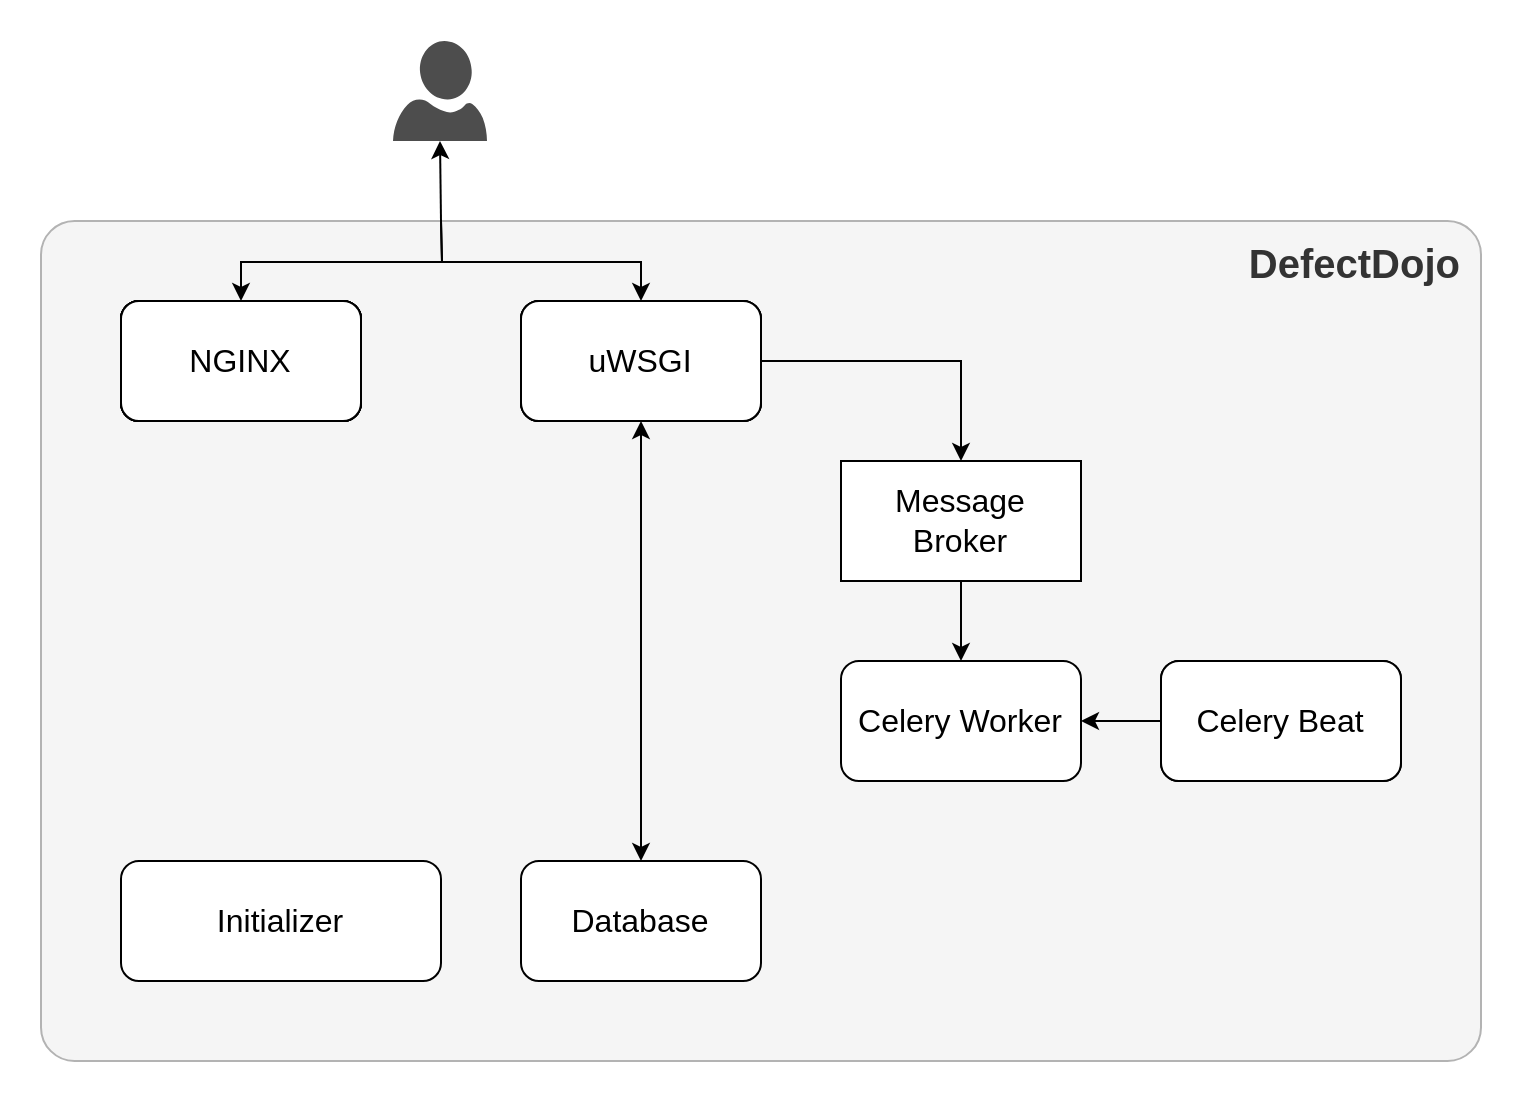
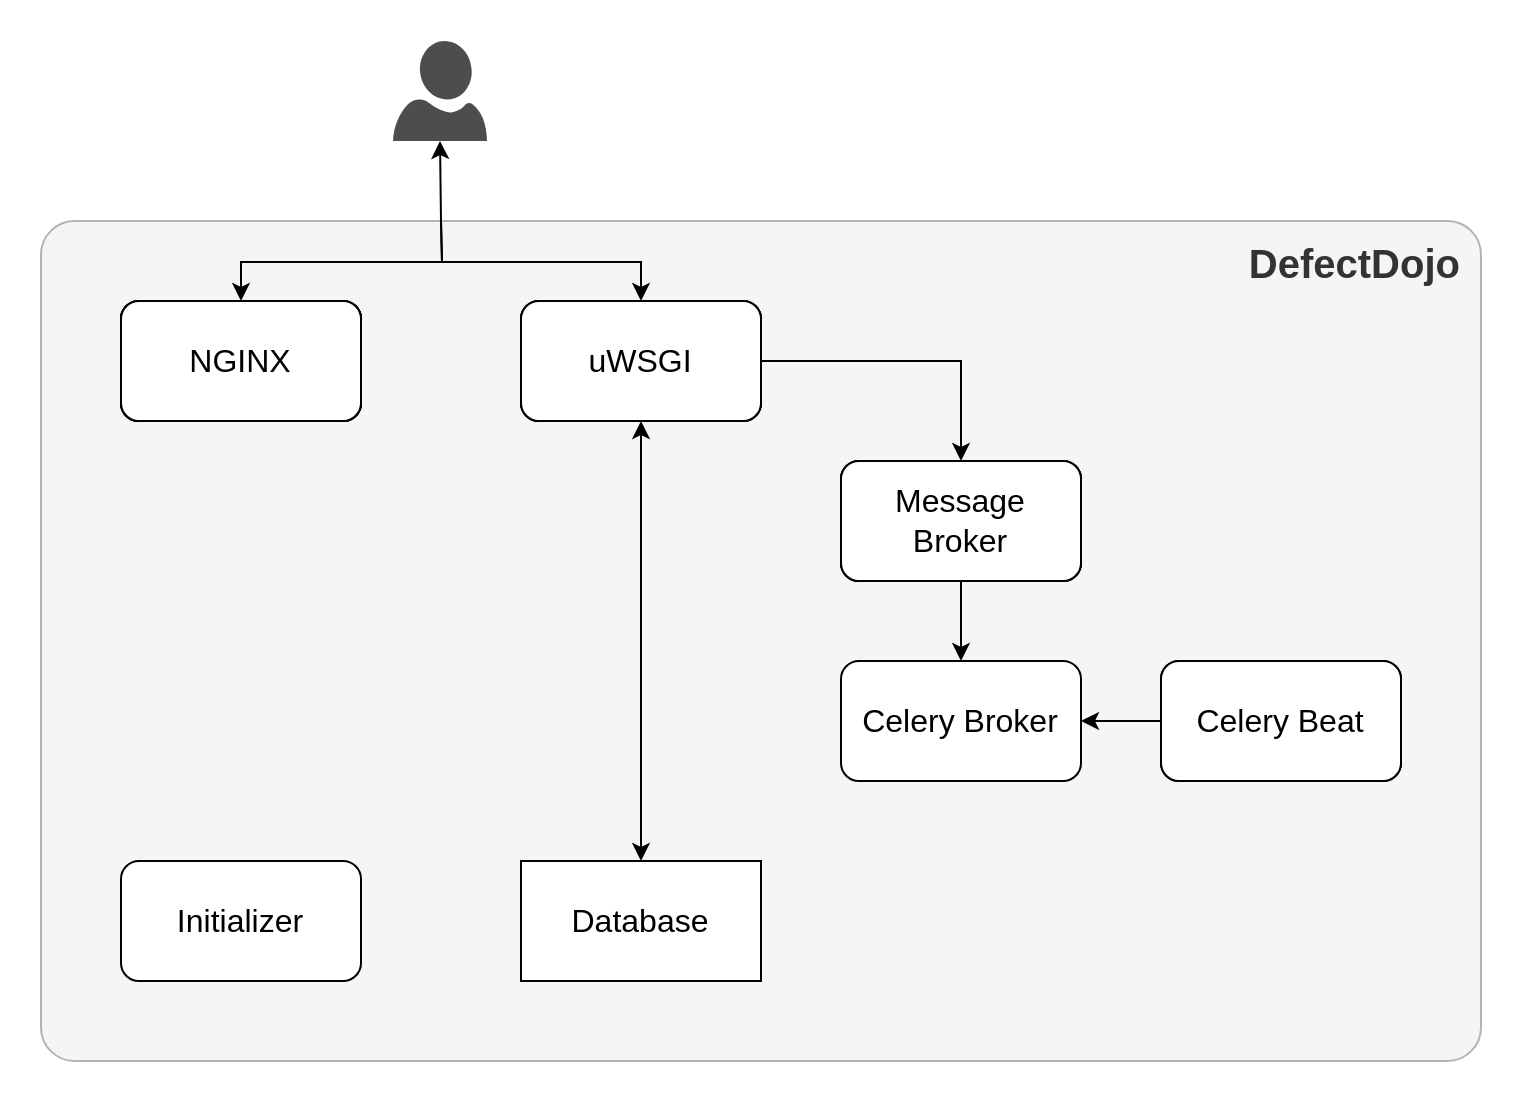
- <mxCell id="21" value="Message&lt;br&gt;Broker" style="whiteSpace=wrap;html=1;fontSize=16;rounded=0;" parent="1" vertex="1"><mxGeometry x="420" y="230" width="120" height="60" as="geometry" /></mxCell>
+ <mxCell id="21" value="Message&lt;br&gt;Broker" style="rounded=1;whiteSpace=wrap;html=1;fontSize=16;" parent="1" vertex="1"><mxGeometry x="420" y="230" width="120" height="60" as="geometry" /></mxCell>
- <mxCell id="7" value="Celery Worker" style="rounded=1;whiteSpace=wrap;html=1;fontSize=16;" parent="1" vertex="1"><mxGeometry x="420" y="330" width="120" height="60" as="geometry" /></mxCell>
+ <mxCell id="7" value="Celery Broker" style="rounded=1;whiteSpace=wrap;html=1;fontSize=16;" parent="1" vertex="1"><mxGeometry x="420" y="330" width="120" height="60" as="geometry" /></mxCell>
- <mxCell id="26" value="Initializer" style="rounded=1;whiteSpace=wrap;html=1;fontSize=16;" parent="1" vertex="1"><mxGeometry x="60" y="430" width="160" height="60" as="geometry" /></mxCell>
+ <mxCell id="26" value="Initializer" style="rounded=1;whiteSpace=wrap;html=1;fontSize=16;" parent="1" vertex="1"><mxGeometry x="60" y="430" width="120" height="60" as="geometry" /></mxCell>
- <mxCell id="6" value="Database" style="rounded=1;whiteSpace=wrap;html=1;fontSize=16;" parent="1" vertex="1"><mxGeometry x="260" y="430" width="120" height="60" as="geometry" /></mxCell>
+ <mxCell id="6" value="Database" style="whiteSpace=wrap;html=1;fontSize=16;rounded=0;" parent="1" vertex="1"><mxGeometry x="260" y="430" width="120" height="60" as="geometry" /></mxCell>
